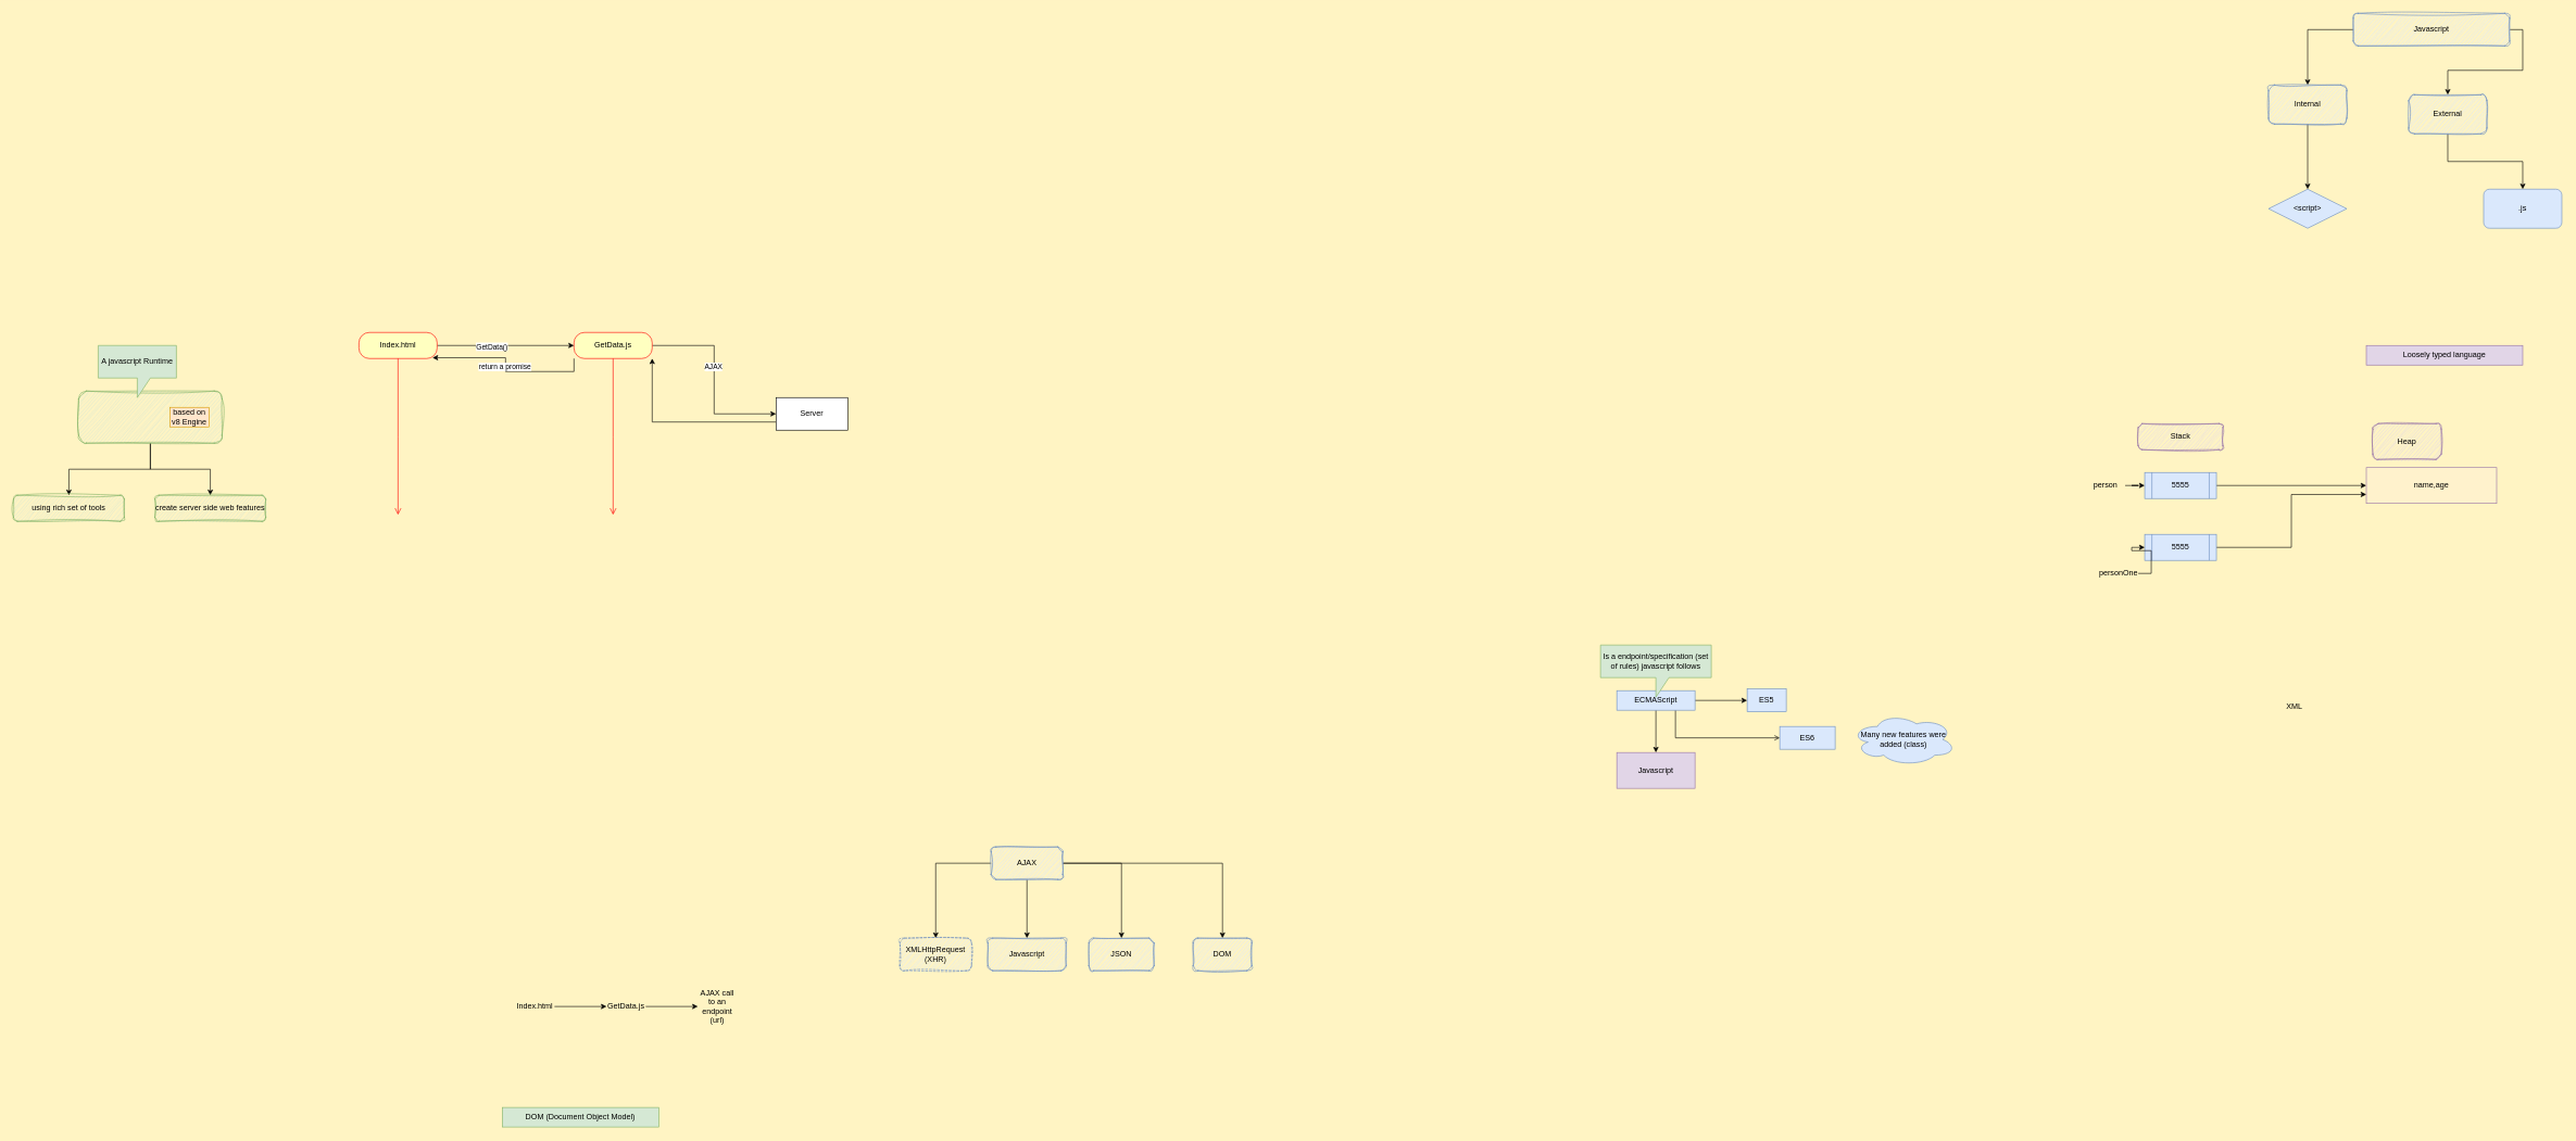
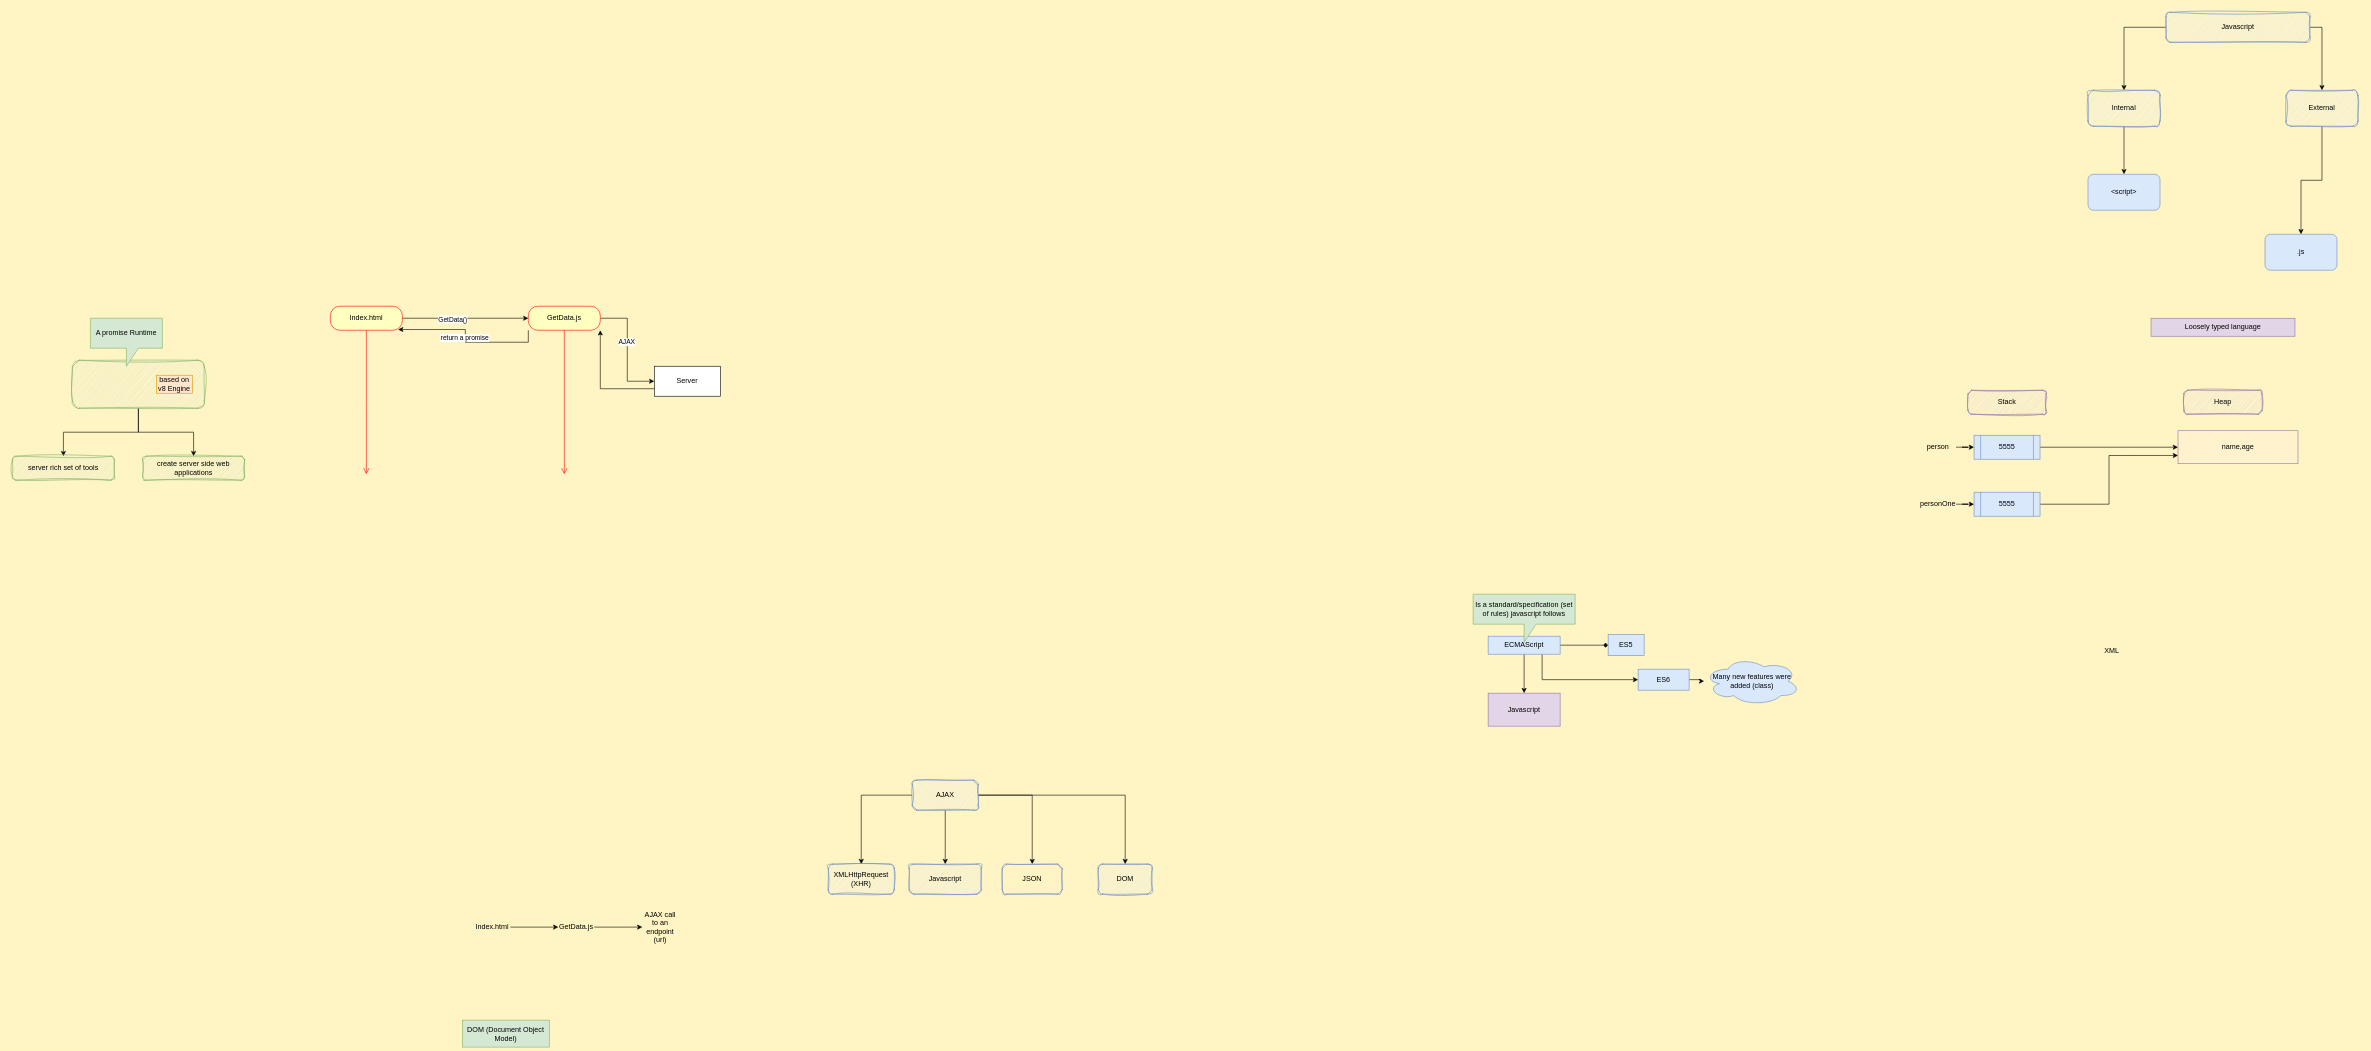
- <mxCell id="6" value="Internal" style="whiteSpace=wrap;html=1;fillColor=#dae8fc;strokeColor=#6c8ebf;rounded=1;sketch=1;curveFitting=1;jiggle=2;" parent="1" vertex="1"><mxGeometry x="3480" y="130" width="120" height="60" as="geometry" /></mxCell>
+ <mxCell id="6" value="Internal" style="whiteSpace=wrap;html=1;fillColor=#dae8fc;strokeColor=#6c8ebf;rounded=1;sketch=1;curveFitting=1;jiggle=2;" parent="1" vertex="1"><mxGeometry x="3480" y="150" width="120" height="60" as="geometry" /></mxCell>
- <mxCell id="8" value="External" style="whiteSpace=wrap;html=1;fillColor=#dae8fc;strokeColor=#6c8ebf;rounded=1;sketch=1;curveFitting=1;jiggle=2;" parent="1" vertex="1"><mxGeometry x="3695" y="145" width="120" height="60" as="geometry" /></mxCell>
+ <mxCell id="8" value="External" style="whiteSpace=wrap;html=1;fillColor=#dae8fc;strokeColor=#6c8ebf;rounded=1;sketch=1;curveFitting=1;jiggle=2;" parent="1" vertex="1"><mxGeometry x="3810" y="150" width="120" height="60" as="geometry" /></mxCell>
- <mxCell id="9" value="&amp;lt;script&amp;gt;" style="rhombus;whiteSpace=wrap;html=1;fillColor=#dae8fc;strokeColor=#6c8ebf;fontColor=default;" parent="1" vertex="1"><mxGeometry x="3480" y="290" width="120" height="60" as="geometry" /></mxCell>
+ <mxCell id="9" value="&amp;lt;script&amp;gt;" style="whiteSpace=wrap;html=1;fillColor=#dae8fc;strokeColor=#6c8ebf;rounded=1;fontColor=default;" parent="1" vertex="1"><mxGeometry x="3480" y="290" width="120" height="60" as="geometry" /></mxCell>
- <mxCell id="10" value=".js" style="whiteSpace=wrap;html=1;fillColor=#dae8fc;strokeColor=#6c8ebf;rounded=1;" parent="1" vertex="1"><mxGeometry x="3810" y="290" width="120" height="60" as="geometry" /></mxCell>
+ <mxCell id="10" value=".js" style="whiteSpace=wrap;html=1;fillColor=#dae8fc;strokeColor=#6c8ebf;rounded=1;" parent="1" vertex="1"><mxGeometry x="3775" y="390" width="120" height="60" as="geometry" /></mxCell>
- <mxCell id="11" value="Loosely typed language" style="text;html=1;align=center;verticalAlign=middle;whiteSpace=wrap;rounded=0;fillColor=#e1d5e7;strokeColor=#9673a6;" parent="1" vertex="1"><mxGeometry x="3630" y="530" width="240" height="30" as="geometry" /></mxCell>
+ <mxCell id="11" value="Loosely typed language" style="text;html=1;align=center;verticalAlign=middle;whiteSpace=wrap;rounded=0;fillColor=#e1d5e7;strokeColor=#9673a6;" parent="1" vertex="1"><mxGeometry x="3585" y="530" width="240" height="30" as="geometry" /></mxCell>
- <mxCell id="65" value="A javascript Runtime" style="shape=callout;whiteSpace=wrap;html=1;perimeter=calloutPerimeter;fillColor=#d5e8d4;strokeColor=#82b366;" vertex="1" parent="1"><mxGeometry x="150" y="530" width="120" height="80" as="geometry" /></mxCell>
+ <mxCell id="65" value="A promise Runtime" style="shape=callout;whiteSpace=wrap;html=1;perimeter=calloutPerimeter;fillColor=#d5e8d4;strokeColor=#82b366;" vertex="1" parent="1"><mxGeometry x="150" y="530" width="120" height="80" as="geometry" /></mxCell>
- <mxCell id="58" value="Server" style="html=1;whiteSpace=wrap;" vertex="1" parent="1"><mxGeometry x="1190" y="610" width="110" height="50" as="geometry" /></mxCell>
+ <mxCell id="58" value="Server" style="html=1;whiteSpace=wrap;" vertex="1" parent="1"><mxGeometry x="1090" y="610" width="110" height="50" as="geometry" /></mxCell>
- <mxCell id="13" value="Heap" style="rounded=1;whiteSpace=wrap;html=1;fillColor=#e1d5e7;strokeColor=#9673a6;sketch=1;curveFitting=1;jiggle=2;" parent="1" vertex="1"><mxGeometry x="3640" y="650" width="105" height="55" as="geometry" /></mxCell>
+ <mxCell id="13" value="Heap" style="rounded=1;whiteSpace=wrap;html=1;fillColor=#e1d5e7;strokeColor=#9673a6;sketch=1;curveFitting=1;jiggle=2;" parent="1" vertex="1"><mxGeometry x="3640" y="650" width="130" height="40" as="geometry" /></mxCell>
- <mxCell id="66" value="using rich set of tools" style="rounded=1;whiteSpace=wrap;html=1;fillColor=#d5e8d4;strokeColor=#82b366;sketch=1;curveFitting=1;jiggle=2;" vertex="1" parent="1"><mxGeometry x="20" y="760" width="170" height="40" as="geometry" /></mxCell>
+ <mxCell id="66" value="server rich set of tools" style="rounded=1;whiteSpace=wrap;html=1;fillColor=#d5e8d4;strokeColor=#82b366;sketch=1;curveFitting=1;jiggle=2;" vertex="1" parent="1"><mxGeometry x="20" y="760" width="170" height="40" as="geometry" /></mxCell>
- <mxCell id="67" value="create server side web features" style="rounded=1;whiteSpace=wrap;html=1;fillColor=#d5e8d4;strokeColor=#82b366;sketch=1;curveFitting=1;jiggle=2;" vertex="1" parent="1"><mxGeometry x="237.01" y="760" width="170" height="40" as="geometry" /></mxCell>
+ <mxCell id="67" value="create server side web applications" style="rounded=1;whiteSpace=wrap;html=1;fillColor=#d5e8d4;strokeColor=#82b366;sketch=1;curveFitting=1;jiggle=2;" vertex="1" parent="1"><mxGeometry x="237.01" y="760" width="170" height="40" as="geometry" /></mxCell>
- <mxCell id="22" value="personOne" style="text;html=1;align=center;verticalAlign=middle;whiteSpace=wrap;rounded=0;" parent="1" vertex="1"><mxGeometry x="3220" y="865" width="60" height="30" as="geometry" /></mxCell>
+ <mxCell id="22" value="personOne" style="text;html=1;align=center;verticalAlign=middle;whiteSpace=wrap;rounded=0;" parent="1" vertex="1"><mxGeometry x="3200" y="825" width="60" height="30" as="geometry" /></mxCell>
- <mxCell id="28" value="Is a endpoint/specification (set of rules) javascript follows" style="shape=callout;whiteSpace=wrap;html=1;perimeter=calloutPerimeter;fillColor=#d5e8d4;strokeColor=#82b366;" parent="1" vertex="1"><mxGeometry x="2455" y="990" width="170" height="80" as="geometry" /></mxCell>
+ <mxCell id="28" value="Is a standard/specification (set of rules) javascript follows" style="shape=callout;whiteSpace=wrap;html=1;perimeter=calloutPerimeter;fillColor=#d5e8d4;strokeColor=#82b366;" parent="1" vertex="1"><mxGeometry x="2455" y="990" width="170" height="80" as="geometry" /></mxCell>
- <mxCell id="25" value="" style="edgeStyle=orthogonalEdgeStyle;rounded=0;orthogonalLoop=1;jettySize=auto;html=1;" parent="1" source="27" target="30" edge="1"><mxGeometry relative="1" as="geometry" /></mxCell>
+ <mxCell id="25" value="" style="edgeStyle=orthogonalEdgeStyle;rounded=0;orthogonalLoop=1;jettySize=auto;html=1;endArrow=diamond;" parent="1" source="27" target="30" edge="1"><mxGeometry relative="1" as="geometry" /></mxCell>
- <mxCell id="26" style="edgeStyle=orthogonalEdgeStyle;rounded=0;orthogonalLoop=1;jettySize=auto;html=1;exitX=0.75;exitY=1;exitDx=0;exitDy=0;entryX=0;entryY=0.5;entryDx=0;entryDy=0;endArrow=open;" parent="1" source="27" target="32" edge="1"><mxGeometry relative="1" as="geometry" /></mxCell>
+ <mxCell id="26" style="edgeStyle=orthogonalEdgeStyle;rounded=0;orthogonalLoop=1;jettySize=auto;html=1;exitX=0.75;exitY=1;exitDx=0;exitDy=0;entryX=0;entryY=0.5;entryDx=0;entryDy=0;" parent="1" source="27" target="32" edge="1"><mxGeometry relative="1" as="geometry" /></mxCell>
+ <mxCell id="31" value="" style="edgeStyle=orthogonalEdgeStyle;rounded=0;orthogonalLoop=1;jettySize=auto;html=1;" parent="1" source="32" target="33" edge="1"><mxGeometry relative="1" as="geometry" /></mxCell>
- <mxCell id="39" value="XMLHttpRequest (XHR)" style="rounded=1;whiteSpace=wrap;html=1;fillColor=#dae8fc;strokeColor=#6c8ebf;sketch=1;curveFitting=1;jiggle=2;dashed=1;" parent="1" vertex="1"><mxGeometry x="1380" y="1440" width="110" height="50" as="geometry" /></mxCell>
+ <mxCell id="39" value="XMLHttpRequest (XHR)" style="rounded=1;whiteSpace=wrap;html=1;fillColor=#dae8fc;strokeColor=#6c8ebf;sketch=1;curveFitting=1;jiggle=2;" parent="1" vertex="1"><mxGeometry x="1380" y="1440" width="110" height="50" as="geometry" /></mxCell>
- <mxCell id="41" value="JSON" style="whiteSpace=wrap;html=1;fillColor=#dae8fc;strokeColor=#6c8ebf;rounded=1;sketch=1;curveFitting=1;jiggle=2;" parent="1" vertex="1"><mxGeometry x="1670" y="1440" width="100" height="50" as="geometry" /></mxCell>
+ <mxCell id="41" value="JSON" style="whiteSpace=wrap;html=1;fillColor=#fff2cc;strokeColor=#6c8ebf;rounded=1;sketch=1;curveFitting=1;jiggle=2;" parent="1" vertex="1"><mxGeometry x="1670" y="1440" width="100" height="50" as="geometry" /></mxCell>
- <mxCell id="48" value="DOM (Document Object Model)" style="text;html=1;align=center;verticalAlign=middle;whiteSpace=wrap;rounded=0;fillColor=#d5e8d4;strokeColor=#82b366;" parent="1" vertex="1"><mxGeometry x="770" y="1700" width="240" height="30" as="geometry" /></mxCell>
+ <mxCell id="48" value="DOM (Document Object Model)" style="text;html=1;align=center;verticalAlign=middle;whiteSpace=wrap;rounded=0;fillColor=#d5e8d4;strokeColor=#82b366;" parent="1" vertex="1"><mxGeometry x="770" y="1700" width="145" height="45" as="geometry" /></mxCell>
